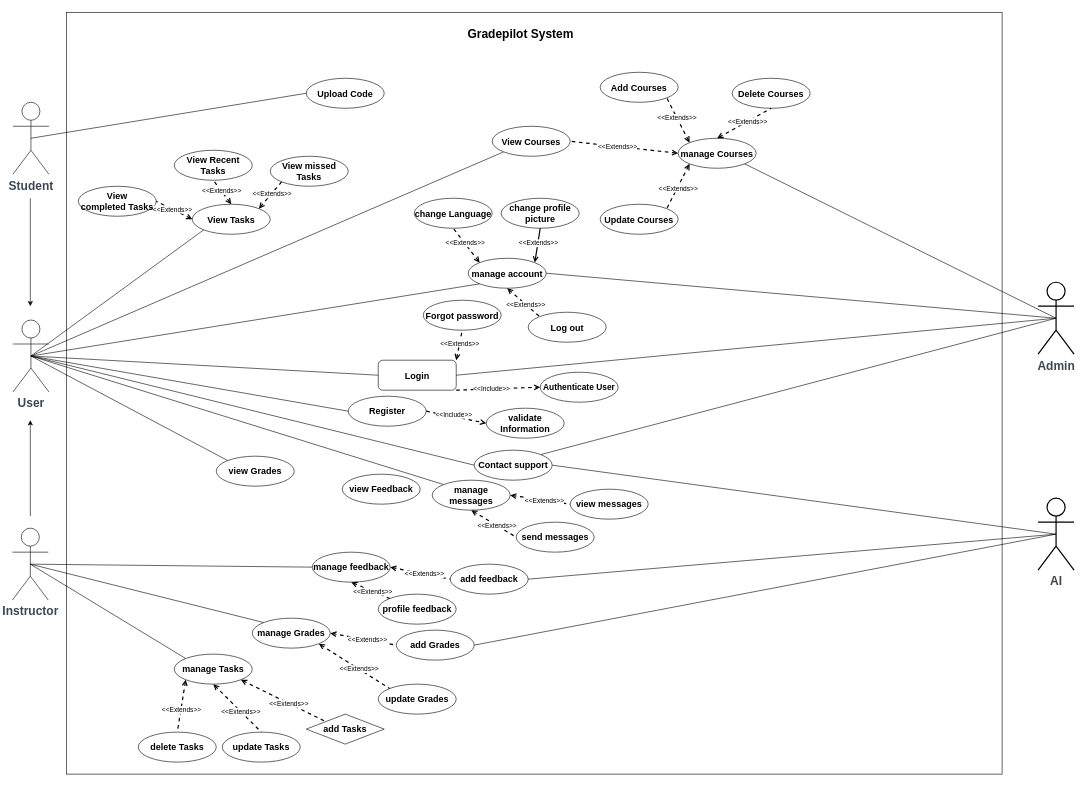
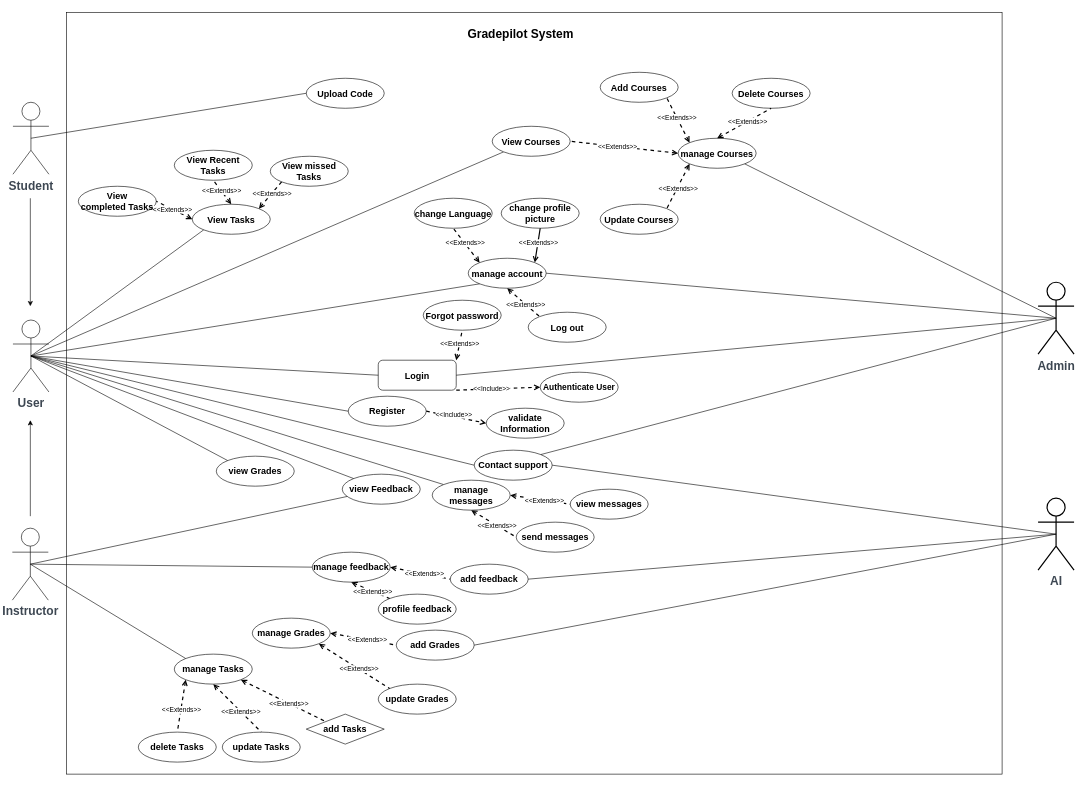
+ <mxCell id="53" value="" style="endArrow=none;html=1;rounded=0;entryX=0;entryY=0;entryDx=0;entryDy=0;exitX=0.5;exitY=0.5;exitDx=0;exitDy=0;exitPerimeter=0;" parent="1" source="4" target="51" edge="1"><mxGeometry width="50" height="50" relative="1" as="geometry"><mxPoint x="225" y="638" as="sourcePoint" /><mxPoint x="769" y="877" as="targetPoint" /></mxGeometry></mxCell>
- <mxCell id="92" value="" style="endArrow=none;html=1;rounded=0;entryX=0;entryY=0;entryDx=0;entryDy=0;exitX=0.5;exitY=0.5;exitDx=0;exitDy=0;exitPerimeter=0;" parent="1" source="2" target="84" edge="1"><mxGeometry width="50" height="50" relative="1" as="geometry"><mxPoint x="75" y="930" as="sourcePoint" /><mxPoint x="530" y="955" as="targetPoint" /></mxGeometry></mxCell>
+ <mxCell id="92" value="" style="endArrow=none;html=1;rounded=0;exitX=0.5;exitY=0.5;exitDx=0;exitDy=0;exitPerimeter=0;" parent="1" source="2" target="51" edge="1"><mxGeometry width="50" height="50" relative="1" as="geometry"><mxPoint x="75" y="930" as="sourcePoint" /><mxPoint x="530" y="955" as="targetPoint" /></mxGeometry></mxCell>
